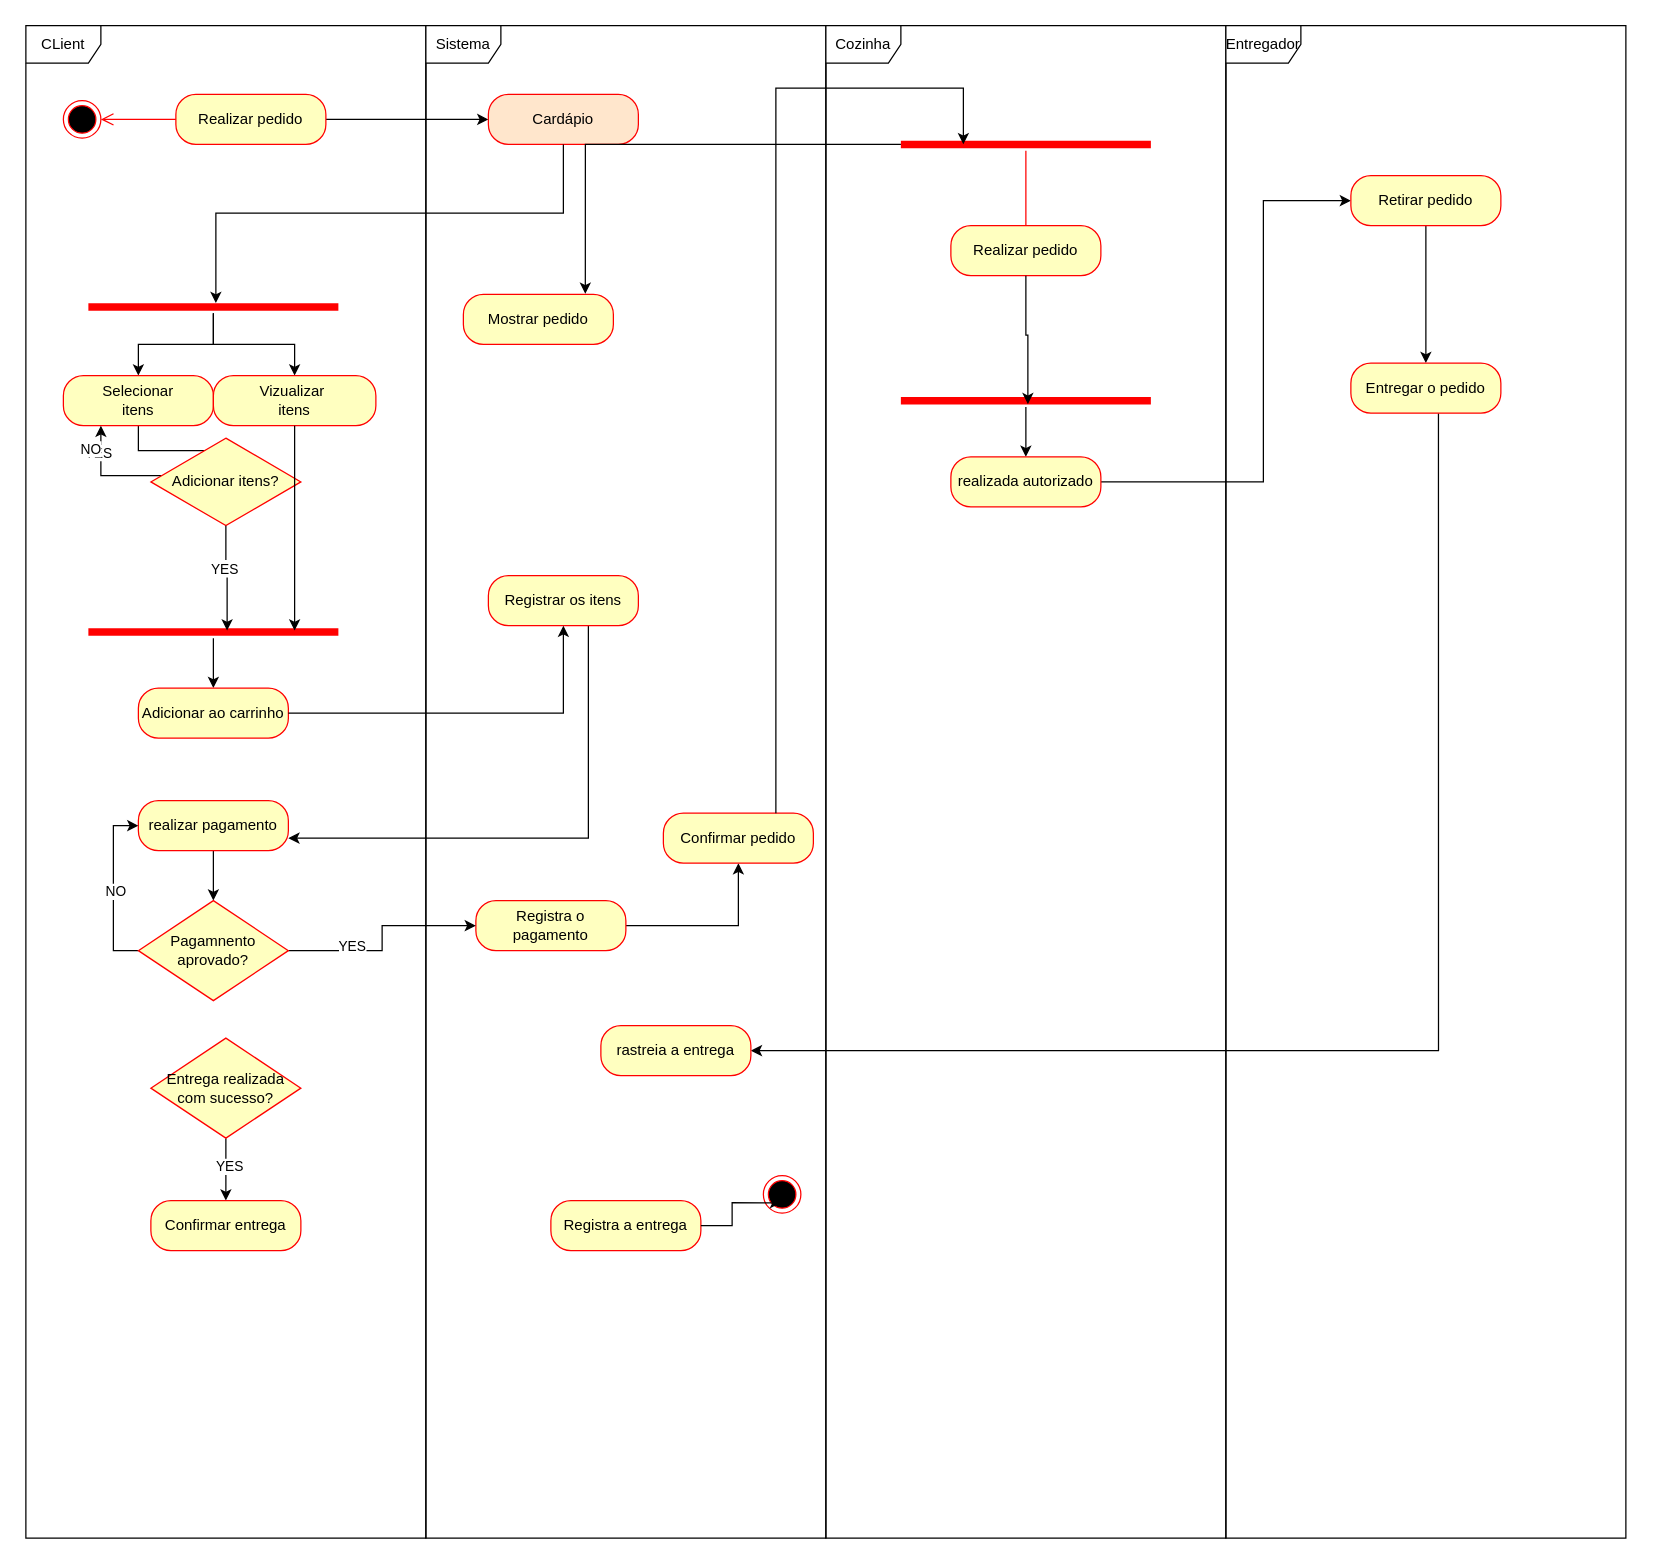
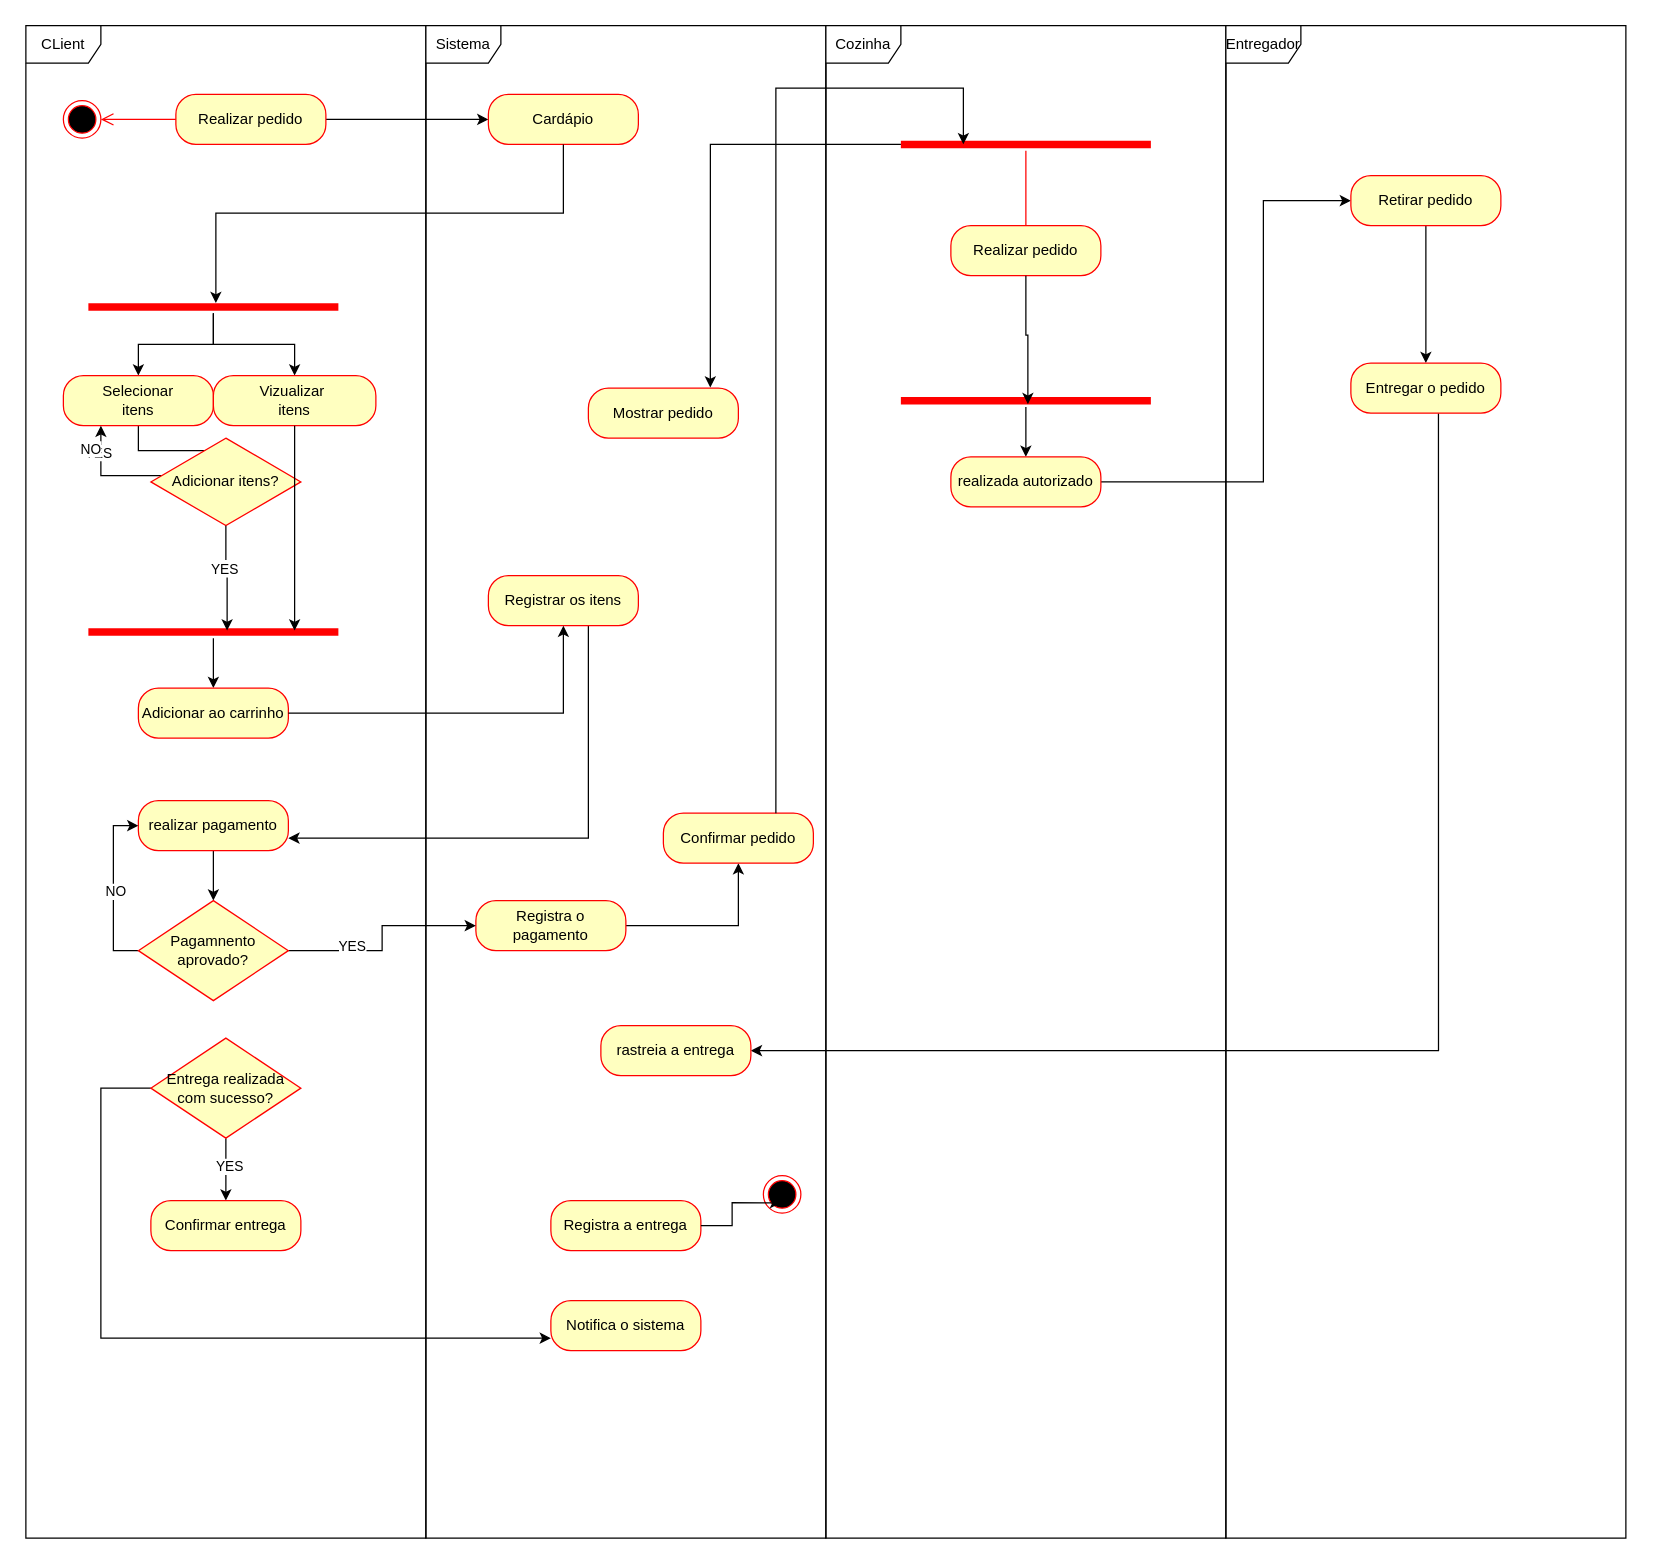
- <mxCell id="8" value="Cardápio" style="rounded=1;whiteSpace=wrap;html=1;arcSize=40;fontColor=#000000;fillColor=#ffe6cc;strokeColor=#ff0000;" vertex="1" parent="1"><mxGeometry x="390" y="75" width="120" height="40" as="geometry" /></mxCell>
+ <mxCell id="8" value="Cardápio" style="rounded=1;whiteSpace=wrap;html=1;arcSize=40;fontColor=#000000;fillColor=#ffffc0;strokeColor=#ff0000;" vertex="1" parent="1"><mxGeometry x="390" y="75" width="120" height="40" as="geometry" /></mxCell>
- <mxCell id="43" value="Mostrar pedido" style="rounded=1;whiteSpace=wrap;html=1;arcSize=40;fontColor=#000000;fillColor=#ffffc0;strokeColor=#ff0000;" vertex="1" parent="1"><mxGeometry x="370" y="235" width="120" height="40" as="geometry" /></mxCell>
+ <mxCell id="43" value="Mostrar pedido" style="rounded=1;whiteSpace=wrap;html=1;arcSize=40;fontColor=#000000;fillColor=#ffffc0;strokeColor=#ff0000;" vertex="1" parent="1"><mxGeometry x="470" y="310" width="120" height="40" as="geometry" /></mxCell>
+ <mxCell id="66" value="Notifica o sistema" style="rounded=1;whiteSpace=wrap;html=1;arcSize=40;fontColor=#000000;fillColor=#ffffc0;strokeColor=#ff0000;" vertex="1" parent="1"><mxGeometry x="440" y="1040" width="120" height="40" as="geometry" /></mxCell>
+ <mxCell id="60" style="edgeStyle=orthogonalEdgeStyle;rounded=0;orthogonalLoop=1;jettySize=auto;html=1;" edge="1" parent="1" source="61" target="66"><mxGeometry relative="1" as="geometry"><Array as="points"><mxPoint x="80" y="870" /><mxPoint x="80" y="1070" /></Array></mxGeometry></mxCell>
